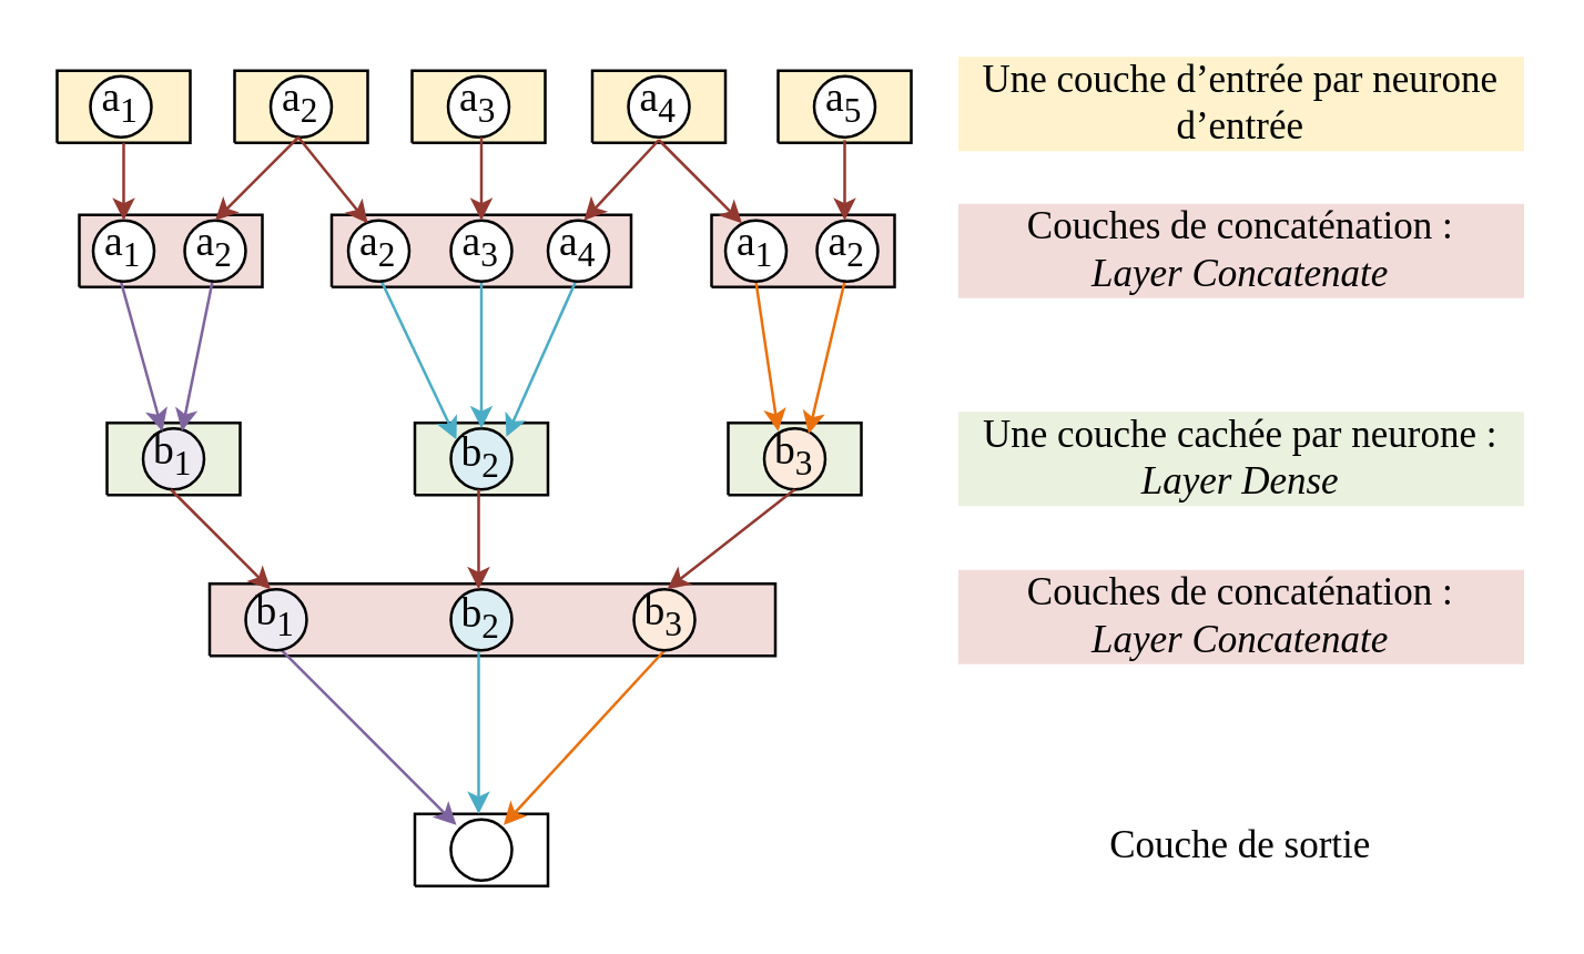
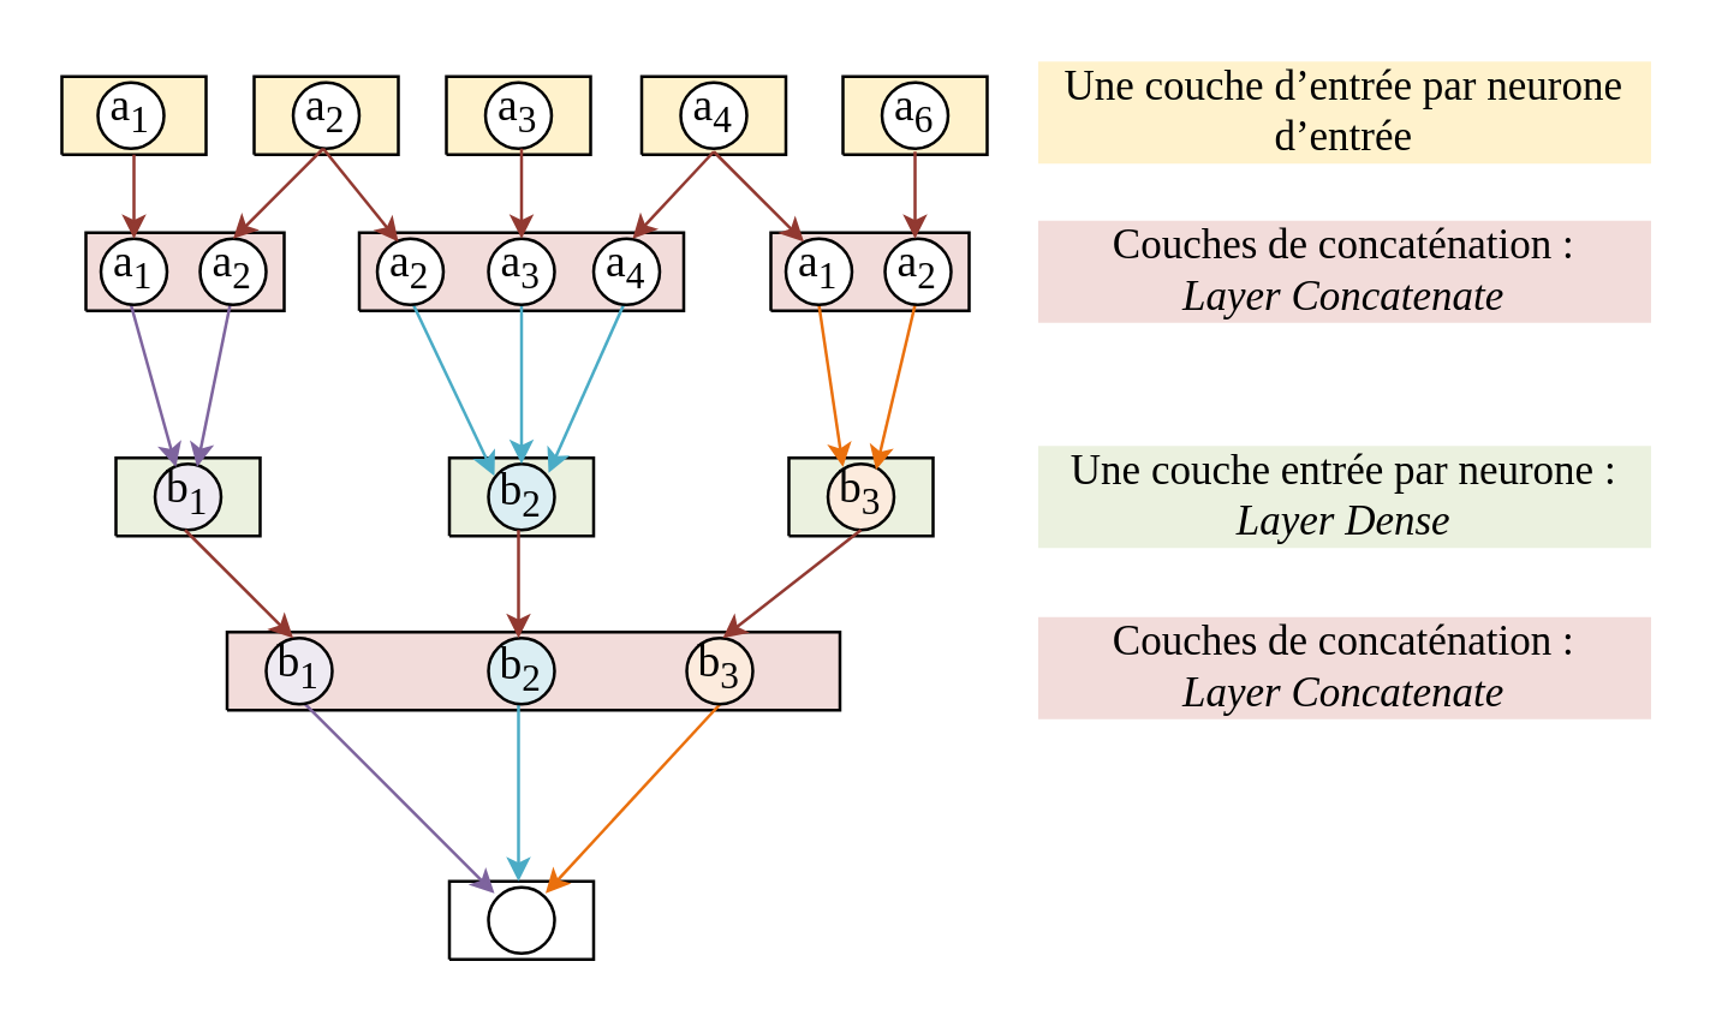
- <mxCell id="19" value="&lt;p style=&quot;align:center;margin-left:0;margin-right:0;margin-top:0px;margin-bottom:0px;text-indent:0;valign:middle;direction:ltr;&quot;&gt;&lt;font style=&quot;font-size:15px;font-family:Cambria Math;color:#000000;direction:ltr;letter-spacing:0px;line-height:120%;opacity:1&quot;&gt;a&lt;/font&gt;&lt;font style=&quot;font-size:15px;font-family:Cambria Math;color:#000000;direction:ltr;letter-spacing:0px;line-height:120%;opacity:1&quot;&gt;&lt;sub&gt;5&lt;br/&gt;&lt;/sub&gt;&lt;/font&gt;&lt;/p&gt;" style="verticalAlign=middle;align=center;vsdxID=70;fillColor=#FFFFFF;gradientColor=none;shape=stencil(vVHLDsIgEPwajiQI6RfU+h8bu22JCGRB2/69kG1iazx58DazM/vIjjBtmiCi0CplCjecbZ8nYc5Ca+snJJsLEqYTph0C4Ujh4XvmEaqzont41gkL96naodXKrGF6YSfQtUi0OXXDVlqPfJNP6usotUhYbJIUMmQb/GGrAxpRljVycDBuc1hKM2LclX8/7H9nFfB+82Cd45T2+mcspcSRmu4F);spacingTop=-3;spacingBottom=-1;spacingLeft=-3;spacingRight=-3;labelBackgroundColor=none;rounded=0;html=1;whiteSpace=wrap;" vertex="1" parent="1"><mxGeometry x="293" y="27" width="22" height="22" as="geometry" /></mxCell>
+ <mxCell id="19" value="&lt;p style=&quot;align:center;margin-left:0;margin-right:0;margin-top:0px;margin-bottom:0px;text-indent:0;valign:middle;direction:ltr;&quot;&gt;&lt;font style=&quot;font-size:15px;font-family:Cambria Math;color:#000000;direction:ltr;letter-spacing:0px;line-height:120%;opacity:1&quot;&gt;a&lt;/font&gt;&lt;font style=&quot;font-size:15px;font-family:Cambria Math;color:#000000;direction:ltr;letter-spacing:0px;line-height:120%;opacity:1&quot;&gt;&lt;sub&gt;6&lt;br/&gt;&lt;/sub&gt;&lt;/font&gt;&lt;/p&gt;" style="verticalAlign=middle;align=center;vsdxID=70;fillColor=#FFFFFF;gradientColor=none;shape=stencil(vVHLDsIgEPwajiQI6RfU+h8bu22JCGRB2/69kG1iazx58DazM/vIjjBtmiCi0CplCjecbZ8nYc5Ca+snJJsLEqYTph0C4Ujh4XvmEaqzont41gkL96naodXKrGF6YSfQtUi0OXXDVlqPfJNP6usotUhYbJIUMmQb/GGrAxpRljVycDBuc1hKM2LclX8/7H9nFfB+82Cd45T2+mcspcSRmu4F);spacingTop=-3;spacingBottom=-1;spacingLeft=-3;spacingRight=-3;labelBackgroundColor=none;rounded=0;html=1;whiteSpace=wrap;" vertex="1" parent="1"><mxGeometry x="293" y="27" width="22" height="22" as="geometry" /></mxCell>
- <mxCell id="51" value="&lt;p style=&quot;align:center;margin-left:0;margin-right:0;margin-top:0px;margin-bottom:0px;text-indent:0;valign:middle;direction:ltr;&quot;&gt;&lt;font style=&quot;font-size:14px;font-family:Calibri;color:#000000;direction:ltr;letter-spacing:0px;line-height:120%;opacity:1&quot;&gt;Une couche cachée par neurone :&lt;br/&gt;&lt;/font&gt;&lt;font style=&quot;font-size:14px;font-family:Themed;color:#000000;direction:ltr;letter-spacing:0px;line-height:120%;opacity:1&quot;&gt;&lt;i&gt;Layer Dense&lt;/i&gt;&lt;/font&gt;&lt;font style=&quot;font-size:14px;font-family:Themed;color:#000000;direction:ltr;letter-spacing:0px;line-height:120%;opacity:1&quot;&gt;&lt;br/&gt;&lt;/font&gt;&lt;/p&gt;" style="verticalAlign=middle;align=center;vsdxID=200;fillColor=#ebf1df;gradientColor=none;shape=stencil(nZBLDoAgDERP0z3SIyjew0SURgSD+Lu9kMZoXLhwN9O+tukAlrNpJg1SzDH4QW/URgNYgZTkjA4UkwJUgGXng+6DX1zLfmoymdXo17xh5zmRJ6Q42BWCfc2oJfdAr+Yv+AP9Cb7OJ3H/2JG1HNGz/84klThPVCc=);strokeColor=none;labelBackgroundColor=none;rounded=0;html=1;whiteSpace=wrap;" vertex="1" parent="1"><mxGeometry x="345" y="148" width="204" height="34" as="geometry" /></mxCell>
+ <mxCell id="51" value="&lt;p style=&quot;align:center;margin-left:0;margin-right:0;margin-top:0px;margin-bottom:0px;text-indent:0;valign:middle;direction:ltr;&quot;&gt;&lt;font style=&quot;font-size:14px;font-family:Calibri;color:#000000;direction:ltr;letter-spacing:0px;line-height:120%;opacity:1&quot;&gt;Une couche entrée par neurone :&lt;br/&gt;&lt;/font&gt;&lt;font style=&quot;font-size:14px;font-family:Themed;color:#000000;direction:ltr;letter-spacing:0px;line-height:120%;opacity:1&quot;&gt;&lt;i&gt;Layer Dense&lt;/i&gt;&lt;/font&gt;&lt;font style=&quot;font-size:14px;font-family:Themed;color:#000000;direction:ltr;letter-spacing:0px;line-height:120%;opacity:1&quot;&gt;&lt;br/&gt;&lt;/font&gt;&lt;/p&gt;" style="verticalAlign=middle;align=center;vsdxID=200;fillColor=#ebf1df;gradientColor=none;shape=stencil(nZBLDoAgDERP0z3SIyjew0SURgSD+Lu9kMZoXLhwN9O+tukAlrNpJg1SzDH4QW/URgNYgZTkjA4UkwJUgGXng+6DX1zLfmoymdXo17xh5zmRJ6Q42BWCfc2oJfdAr+Yv+AP9Cb7OJ3H/2JG1HNGz/84klThPVCc=);strokeColor=none;labelBackgroundColor=none;rounded=0;html=1;whiteSpace=wrap;" vertex="1" parent="1"><mxGeometry x="345" y="148" width="204" height="34" as="geometry" /></mxCell>
- <mxCell id="50" value="&lt;font style=&quot;font-size:14px;font-family:Calibri;color:#000000;direction:ltr;letter-spacing:0px;line-height:120%;opacity:1&quot;&gt;Couche de sortie&lt;br/&gt;&lt;/font&gt;" style="verticalAlign=middle;align=center;vsdxID=196;fillColor=#ffffff;gradientColor=none;shape=stencil(nZBLDoAgDERP0z3SIyjew0SURgSD+Lu9kMZoXLhwN9O+tukAlrNpJg1SzDH4QW/URgNYgZTkjA4UkwJUgGXng+6DX1zLfmoymdXo17xh5zmRJ6Q42BWCfc2oJfdAr+Yv+AP9Cb7OJ3H/2JG1HNGz/84klThPVCc=);strokeColor=none;labelBackgroundColor=none;rounded=0;html=1;whiteSpace=wrap;" vertex="1" parent="1"><mxGeometry x="345" y="288" width="204" height="34" as="geometry" /></mxCell>
